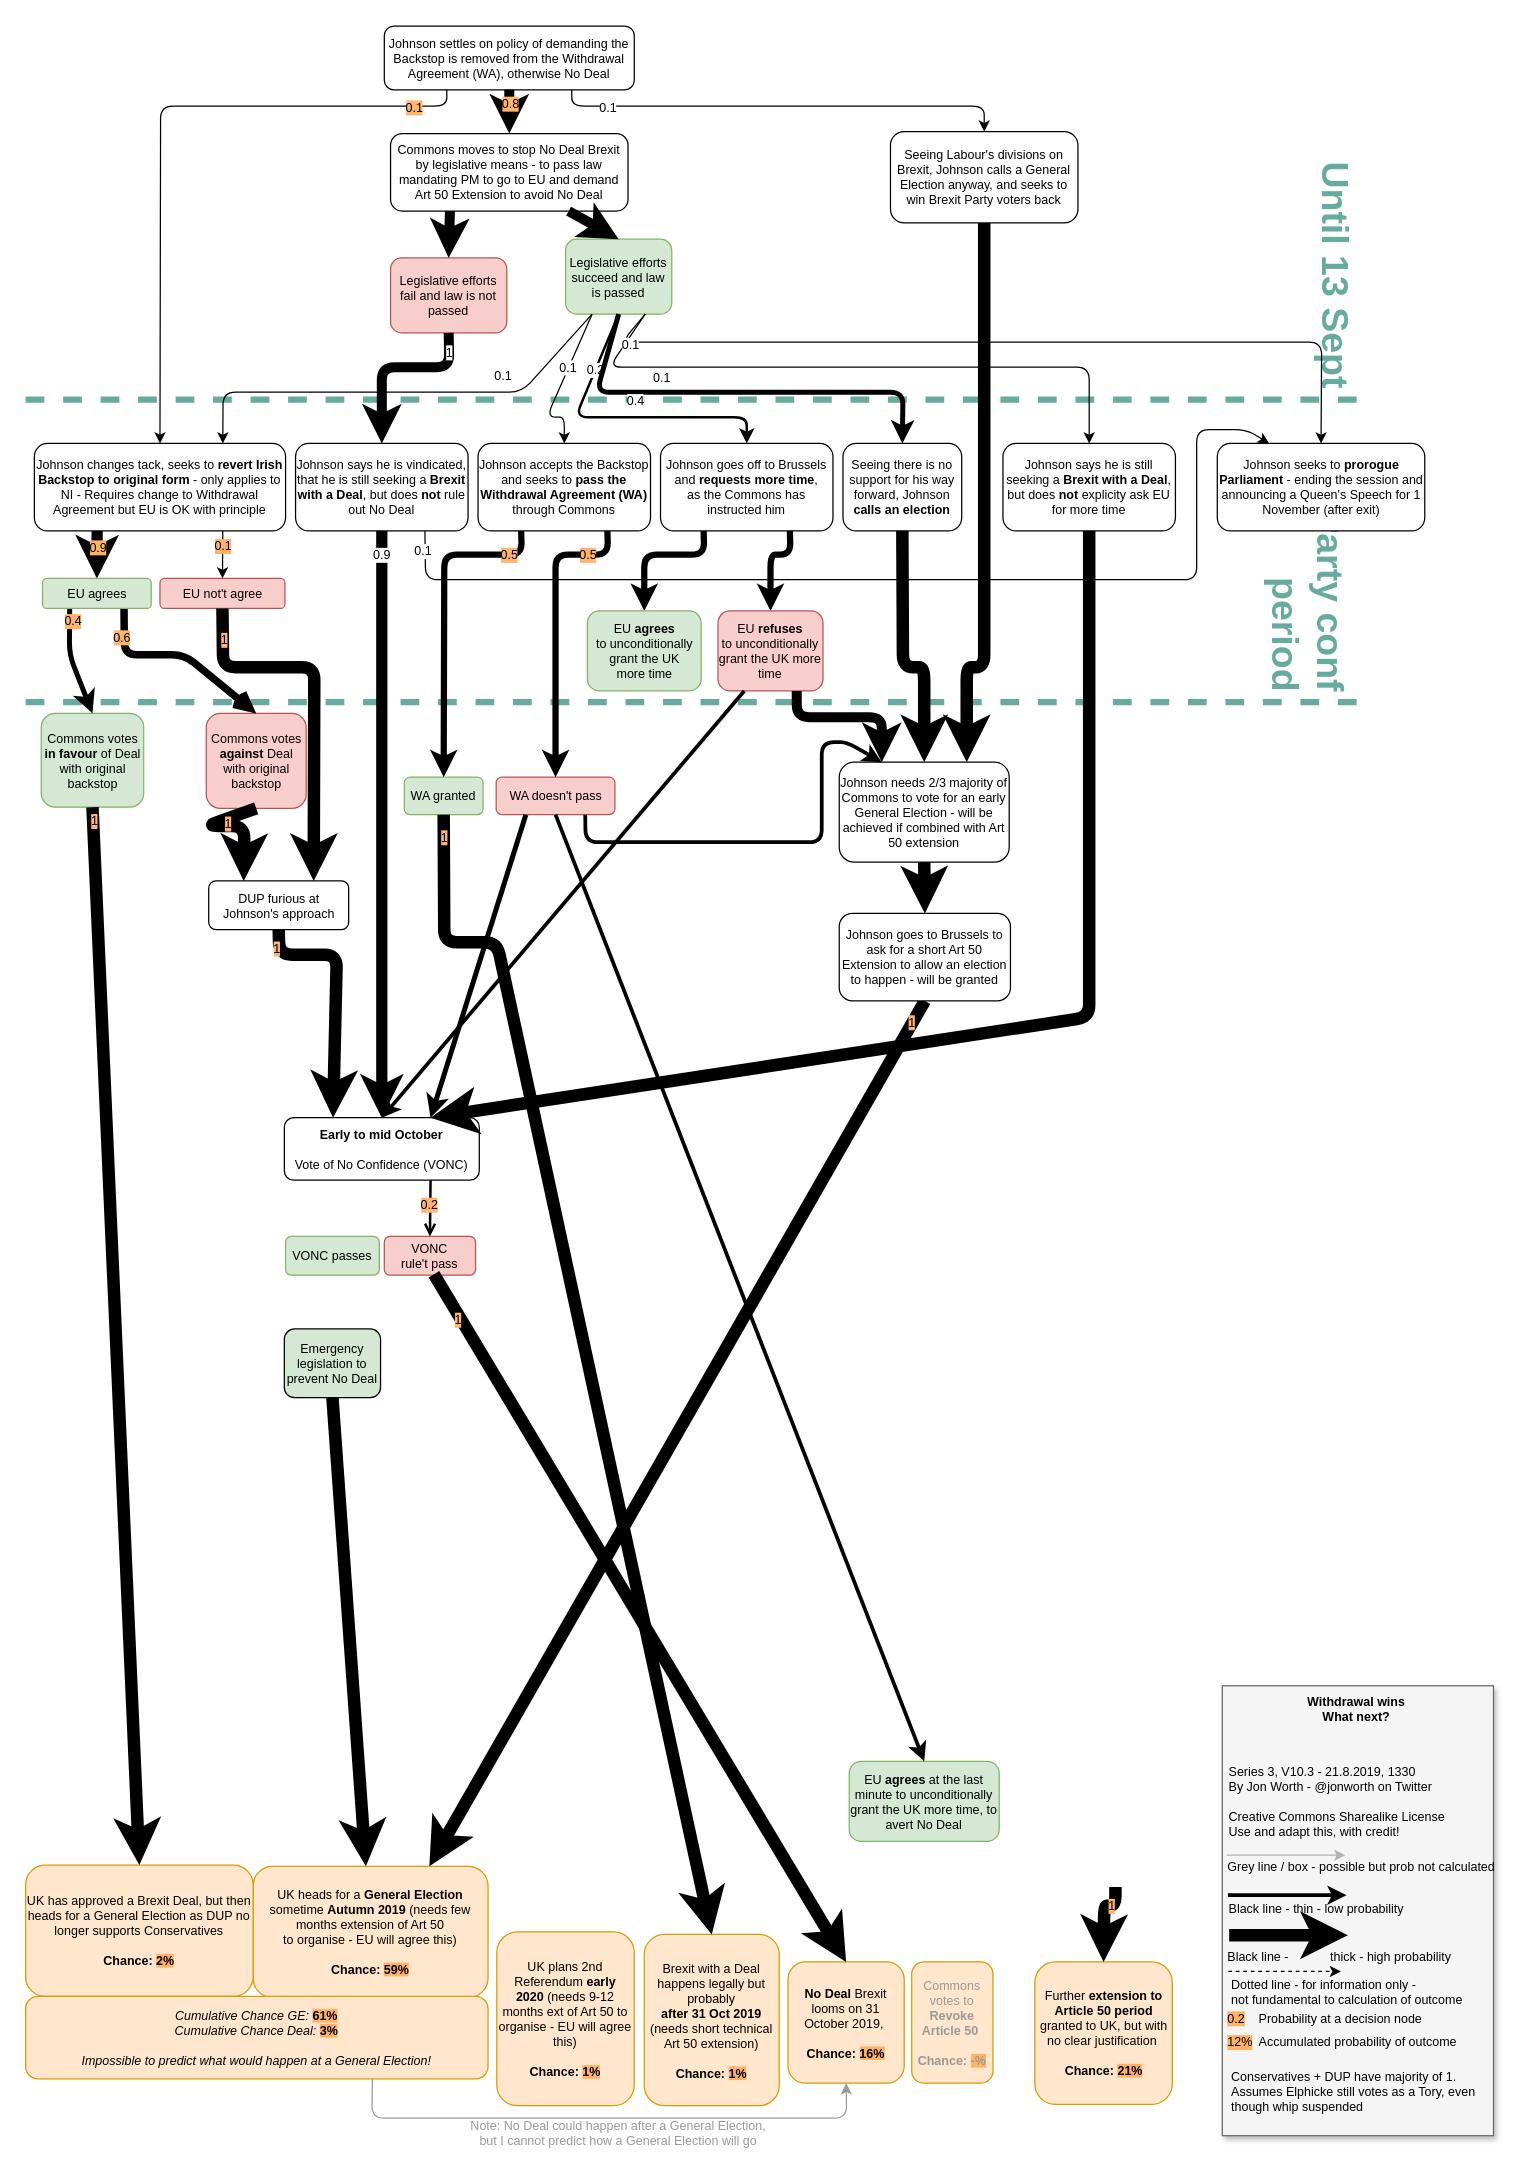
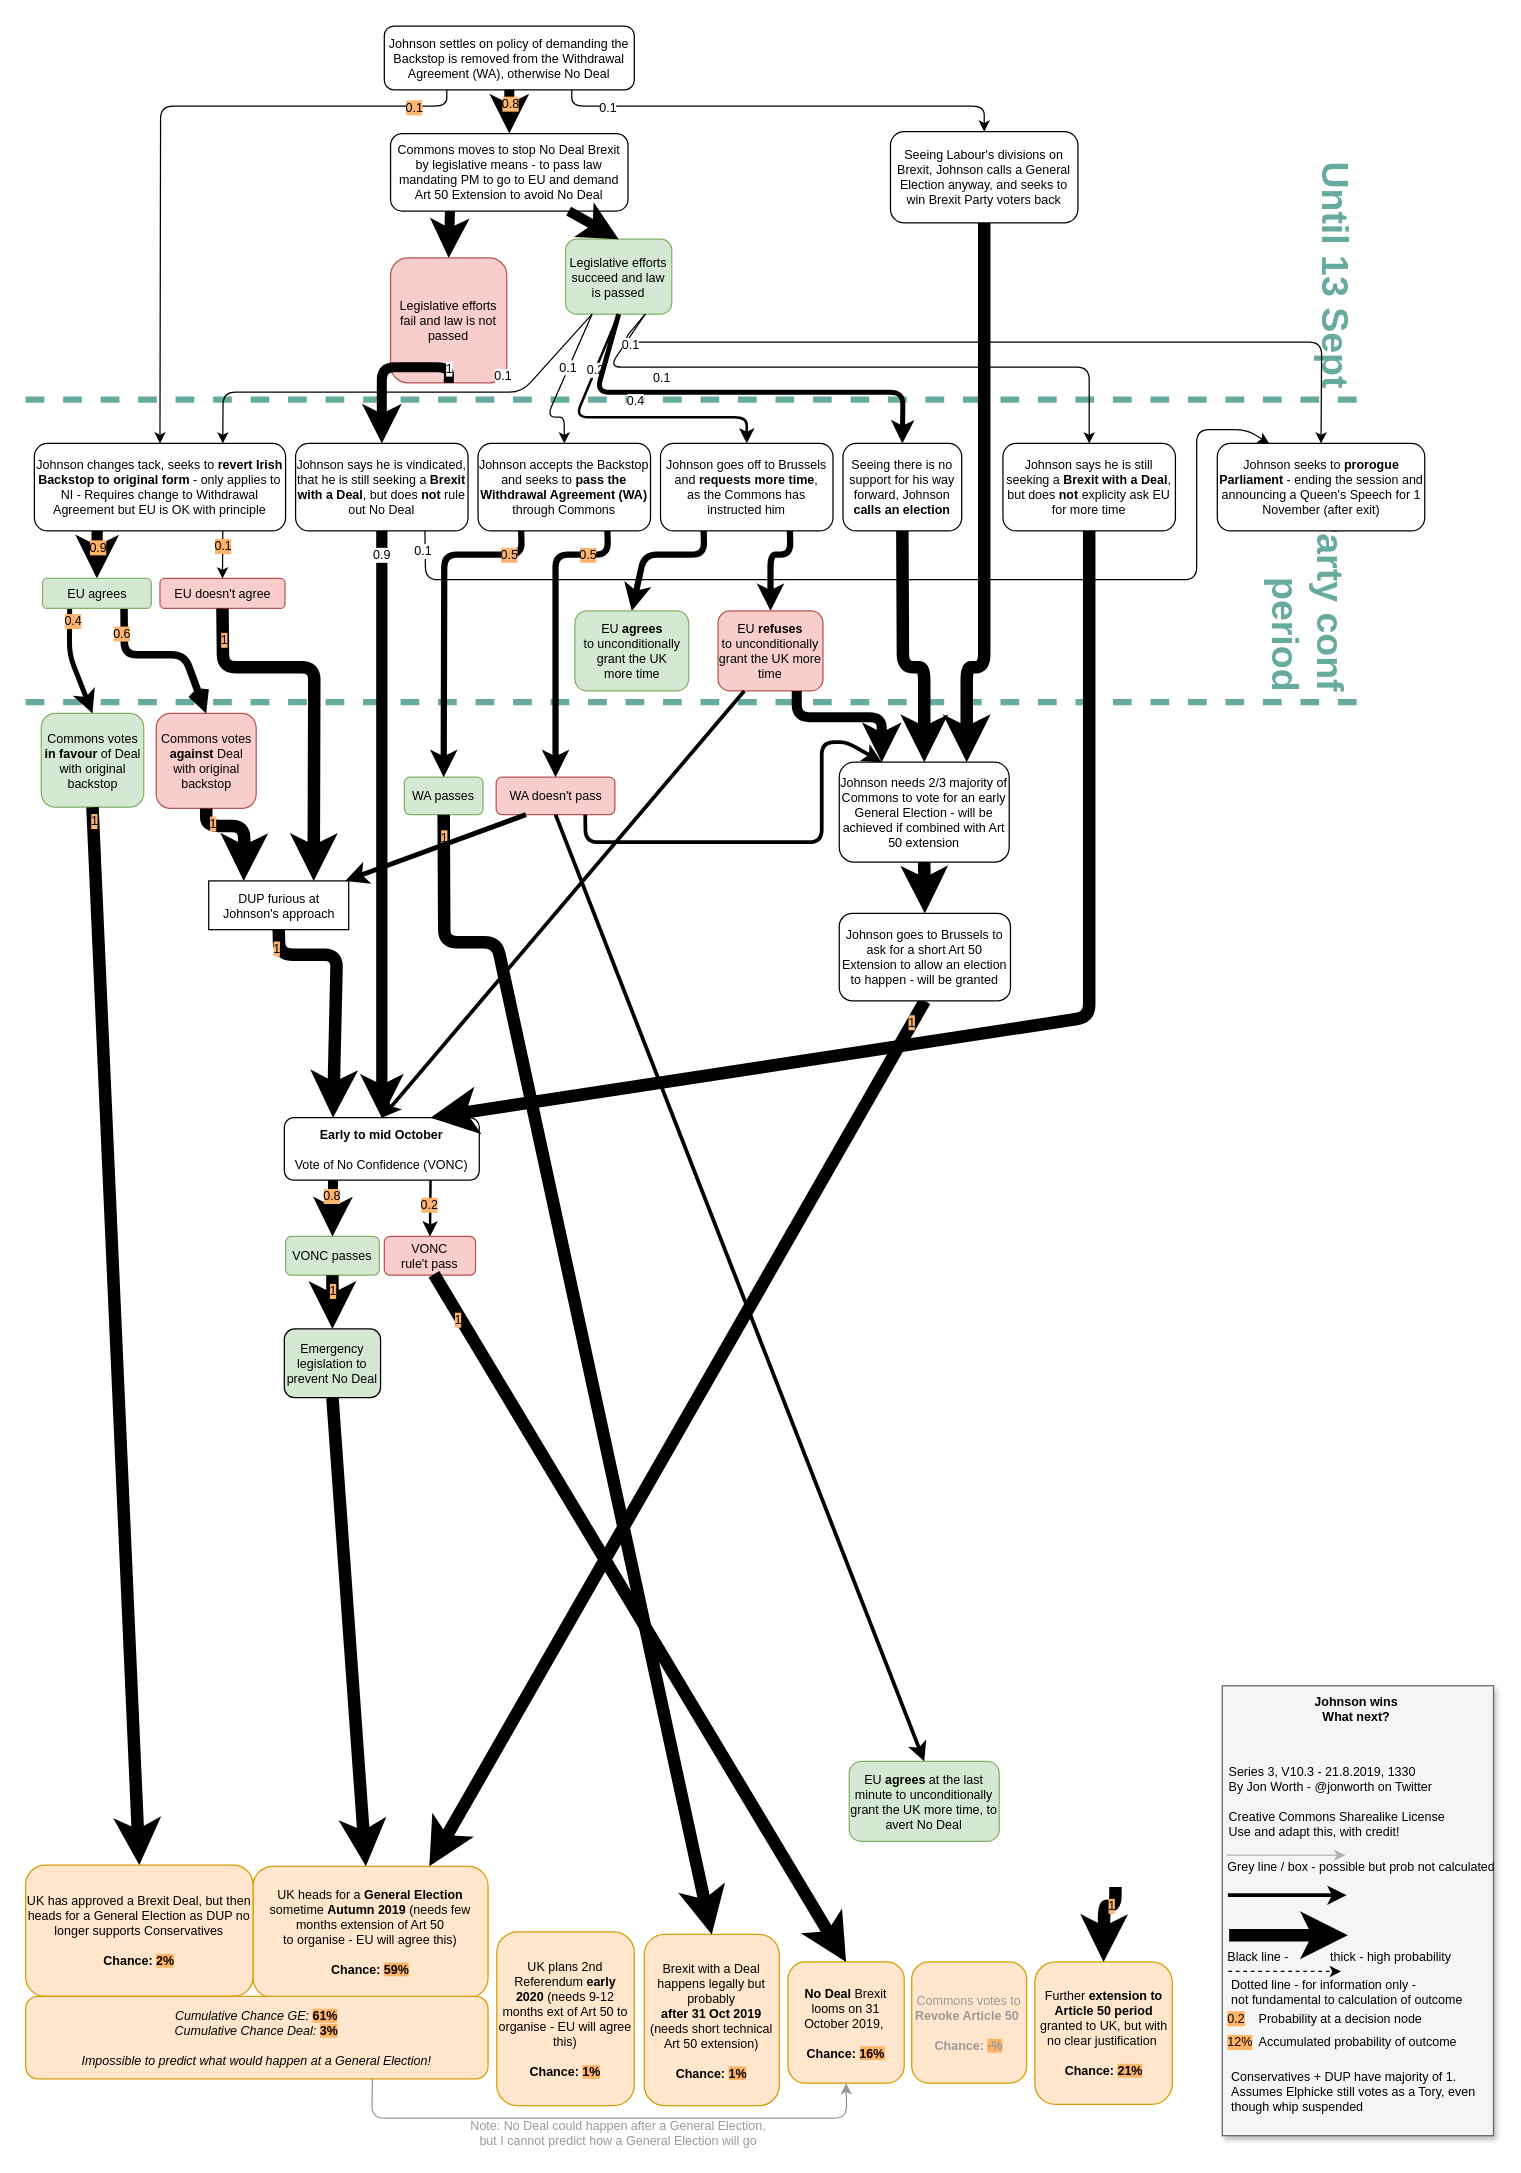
- <mxCell id="59" value="Legislative efforts fail and law is not passed" style="rounded=1;whiteSpace=wrap;html=1;fillColor=#f8cecc;strokeColor=#b85450;fontSize=10;" parent="1" vertex="1"><mxGeometry x="312" y="205.5" width="93" height="60" as="geometry" /></mxCell>
+ <mxCell id="59" value="Legislative efforts fail and law is not passed" style="rounded=1;whiteSpace=wrap;html=1;fillColor=#f8cecc;strokeColor=#b85450;fontSize=10;" parent="1" vertex="1"><mxGeometry x="312" y="205.5" width="93" height="100" as="geometry" /></mxCell>
- <mxCell id="16" value="EU not't agree" style="rounded=1;whiteSpace=wrap;html=1;fillColor=#f8cecc;strokeColor=#b85450;fontSize=10;" parent="1" vertex="1"><mxGeometry x="127.5" y="462" width="100" height="24" as="geometry" /></mxCell>
+ <mxCell id="16" value="EU doesn't agree" style="rounded=1;whiteSpace=wrap;html=1;fillColor=#f8cecc;strokeColor=#b85450;fontSize=10;" parent="1" vertex="1"><mxGeometry x="127.5" y="462" width="100" height="24" as="geometry" /></mxCell>
- <mxCell id="125" value="EU &lt;b style=&quot;font-size: 10px&quot;&gt;agrees&lt;br style=&quot;font-size: 10px;&quot;&gt;&lt;/b&gt;to unconditionally grant the UK&lt;br style=&quot;font-size: 10px;&quot;&gt;more time" style="rounded=1;whiteSpace=wrap;html=1;fontSize=10;fillColor=#d5e8d4;strokeColor=#82b366;" vertex="1" parent="1"><mxGeometry x="469.5" y="488" width="91" height="64" as="geometry" /></mxCell>
+ <mxCell id="125" value="EU &lt;b style=&quot;font-size: 10px&quot;&gt;agrees&lt;br style=&quot;font-size: 10px;&quot;&gt;&lt;/b&gt;to unconditionally grant the UK&lt;br style=&quot;font-size: 10px;&quot;&gt;more time" style="rounded=1;whiteSpace=wrap;html=1;fontSize=10;fillColor=#d5e8d4;strokeColor=#82b366;" vertex="1" parent="1"><mxGeometry x="459.5" y="488" width="91" height="64" as="geometry" /></mxCell>
- <mxCell id="25" value="Commons votes &lt;b style=&quot;font-size: 10px;&quot;&gt;against&lt;/b&gt; Deal with original backstop" style="rounded=1;whiteSpace=wrap;html=1;fontSize=10;fillColor=#f8cecc;strokeColor=#b85450;" parent="1" vertex="1"><mxGeometry x="164.5" y="570" width="80" height="76" as="geometry" /></mxCell>
+ <mxCell id="25" value="Commons votes &lt;b style=&quot;font-size: 10px;&quot;&gt;against&lt;/b&gt; Deal with original backstop" style="rounded=1;whiteSpace=wrap;html=1;fontSize=10;fillColor=#f8cecc;strokeColor=#b85450;" parent="1" vertex="1"><mxGeometry x="124.5" y="570" width="80" height="76" as="geometry" /></mxCell>
- <mxCell id="70" value="WA granted" style="rounded=1;whiteSpace=wrap;html=1;fillColor=#d5e8d4;strokeColor=#82b366;fontSize=10;" parent="1" vertex="1"><mxGeometry x="323" y="621" width="63" height="30" as="geometry" /></mxCell>
+ <mxCell id="70" value="WA passes" style="rounded=1;whiteSpace=wrap;html=1;fillColor=#d5e8d4;strokeColor=#82b366;fontSize=10;" parent="1" vertex="1"><mxGeometry x="323" y="621" width="63" height="30" as="geometry" /></mxCell>
- <mxCell id="129" value="" style="endArrow=classic;html=1;strokeColor=#000000;strokeWidth=4;fontSize=10;fontColor=#000000;exitX=0.25;exitY=1;exitDx=0;exitDy=0;entryX=0.75;entryY=0;entryDx=0;entryDy=0;" edge="1" parent="1" source="71" target="63"><mxGeometry width="50" height="50" relative="1" as="geometry"><mxPoint x="557" y="753" as="sourcePoint" /><mxPoint x="607" y="703" as="targetPoint" /></mxGeometry></mxCell>
+ <mxCell id="129" value="" style="endArrow=classic;html=1;strokeColor=#000000;strokeWidth=4;fontSize=10;fontColor=#000000;exitX=0.25;exitY=1;exitDx=0;exitDy=0;" edge="1" parent="1" source="71" target="21"><mxGeometry width="50" height="50" relative="1" as="geometry"><mxPoint x="557" y="753" as="sourcePoint" /><mxPoint x="607" y="703" as="targetPoint" /></mxGeometry></mxCell>
- <mxCell id="21" value="DUP furious at Johnson's approach" style="rounded=1;whiteSpace=wrap;html=1;fontSize=10;" parent="1" vertex="1"><mxGeometry x="166.5" y="704" width="112" height="39" as="geometry" /></mxCell>
+ <mxCell id="21" value="DUP furious at Johnson's approach" style="whiteSpace=wrap;html=1;fontSize=10;rounded=0;" parent="1" vertex="1"><mxGeometry x="166.5" y="704" width="112" height="39" as="geometry" /></mxCell>
+ <mxCell id="68" value="" style="endArrow=classic;html=1;strokeColor=#000000;strokeWidth=8;exitX=0.25;exitY=1;exitDx=0;exitDy=0;entryX=0.5;entryY=0;entryDx=0;entryDy=0;fontSize=10;" parent="1" source="63" target="64" edge="1"><mxGeometry width="50" height="50" relative="1" as="geometry"><mxPoint x="322.25" y="983.389" as="sourcePoint" /><mxPoint x="393" y="1011.389" as="targetPoint" /><Array as="points" /></mxGeometry></mxCell>
+ <mxCell id="69" value="0.8" style="text;html=1;resizable=0;points=[];align=center;verticalAlign=middle;labelBackgroundColor=#FFB570;fontSize=10;" parent="68" vertex="1" connectable="0"><mxGeometry x="-0.483" y="-1" relative="1" as="geometry"><mxPoint as="offset" /></mxGeometry></mxCell>
- <mxCell id="66" value="" style="endArrow=open;html=1;strokeColor=#000000;strokeWidth=2;exitX=0.75;exitY=1;exitDx=0;exitDy=0;entryX=0.5;entryY=0;entryDx=0;entryDy=0;fontSize=10;" parent="1" source="63" target="65" edge="1"><mxGeometry width="50" height="50" relative="1" as="geometry"><mxPoint x="271.5" y="1183.389" as="sourcePoint" /><mxPoint x="321.5" y="1133.389" as="targetPoint" /><Array as="points" /></mxGeometry></mxCell>
+ <mxCell id="66" value="" style="endArrow=classic;html=1;strokeColor=#000000;strokeWidth=2;exitX=0.75;exitY=1;exitDx=0;exitDy=0;entryX=0.5;entryY=0;entryDx=0;entryDy=0;fontSize=10;" parent="1" source="63" target="65" edge="1"><mxGeometry width="50" height="50" relative="1" as="geometry"><mxPoint x="271.5" y="1183.389" as="sourcePoint" /><mxPoint x="321.5" y="1133.389" as="targetPoint" /><Array as="points" /></mxGeometry></mxCell>
+ <mxCell id="82" value="" style="endArrow=classic;html=1;strokeColor=#000000;strokeWidth=10;fontColor=#FFB570;exitX=0.5;exitY=1;exitDx=0;exitDy=0;entryX=0.5;entryY=0;entryDx=0;entryDy=0;fontSize=10;" parent="1" source="64" target="80" edge="1"><mxGeometry width="50" height="50" relative="1" as="geometry"><mxPoint x="459" y="1041.389" as="sourcePoint" /><mxPoint x="505.5" y="1211.5" as="targetPoint" /><Array as="points" /></mxGeometry></mxCell>
+ <mxCell id="83" value="1" style="text;html=1;resizable=0;points=[];align=center;verticalAlign=middle;labelBackgroundColor=#FFB570;fontColor=#000000;fontSize=10;" parent="82" vertex="1" connectable="0"><mxGeometry x="-0.433" relative="1" as="geometry"><mxPoint as="offset" /></mxGeometry></mxCell>
- <mxCell id="45" value="&lt;b style=&quot;font-size: 10px;&quot;&gt;&lt;font style=&quot;font-size: 10px;&quot;&gt;Withdrawal wins&lt;br style=&quot;font-size: 10px;&quot;&gt;&lt;/font&gt;What next?&lt;br style=&quot;font-size: 10px&quot;&gt;&lt;/b&gt;" style="text;html=1;strokeColor=none;fillColor=none;spacing=5;spacingTop=-20;whiteSpace=wrap;overflow=hidden;rounded=0;labelBackgroundColor=none;fontSize=10;align=center;" parent="42" vertex="1"><mxGeometry y="17.556" width="216" height="44" as="geometry" /></mxCell>
+ <mxCell id="45" value="&lt;b style=&quot;font-size: 10px;&quot;&gt;&lt;font style=&quot;font-size: 10px;&quot;&gt;Johnson wins&lt;br style=&quot;font-size: 10px;&quot;&gt;&lt;/font&gt;What next?&lt;br style=&quot;font-size: 10px&quot;&gt;&lt;/b&gt;" style="text;html=1;strokeColor=none;fillColor=none;spacing=5;spacingTop=-20;whiteSpace=wrap;overflow=hidden;rounded=0;labelBackgroundColor=none;fontSize=10;align=center;" parent="42" vertex="1"><mxGeometry y="17.556" width="216" height="44" as="geometry" /></mxCell>
- <mxCell id="47" value="Black line - thin - low probability" style="text;html=1;resizable=0;points=[];autosize=1;align=left;verticalAlign=top;spacingTop=-4;fontSize=10;" parent="42" vertex="1"><mxGeometry x="3.5" y="169.556" width="180" height="20" as="geometry" /></mxCell>
- <mxCell id="87" value="Commons votes to &lt;b style=&quot;font-size: 10px;&quot;&gt;Revoke Article 50&lt;/b&gt;&amp;nbsp;&lt;br style=&quot;font-size: 10px;&quot;&gt;&lt;br style=&quot;font-size: 10px;&quot;&gt;&lt;b style=&quot;font-size: 10px;&quot;&gt;Chance: &lt;span style=&quot;background-color: rgb(255, 179, 102); font-size: 10px;&quot;&gt;-%&lt;/span&gt;&lt;/b&gt;" style="rounded=1;whiteSpace=wrap;html=1;fillColor=#ffe6cc;strokeColor=#d79b00;fontSize=10;fontColor=#999999;" parent="1" vertex="1"><mxGeometry x="729" y="1569" width="65" height="97" as="geometry" /></mxCell>
+ <mxCell id="87" value="Commons votes to &lt;b style=&quot;font-size: 10px;&quot;&gt;Revoke Article 50&lt;/b&gt;&amp;nbsp;&lt;br style=&quot;font-size: 10px;&quot;&gt;&lt;br style=&quot;font-size: 10px;&quot;&gt;&lt;b style=&quot;font-size: 10px;&quot;&gt;Chance: &lt;span style=&quot;background-color: rgb(255, 179, 102); font-size: 10px;&quot;&gt;-%&lt;/span&gt;&lt;/b&gt;" style="rounded=1;whiteSpace=wrap;html=1;fillColor=#ffe6cc;strokeColor=#d79b00;fontSize=10;fontColor=#999999;" parent="1" vertex="1"><mxGeometry x="729" y="1569" width="92" height="97" as="geometry" /></mxCell>
